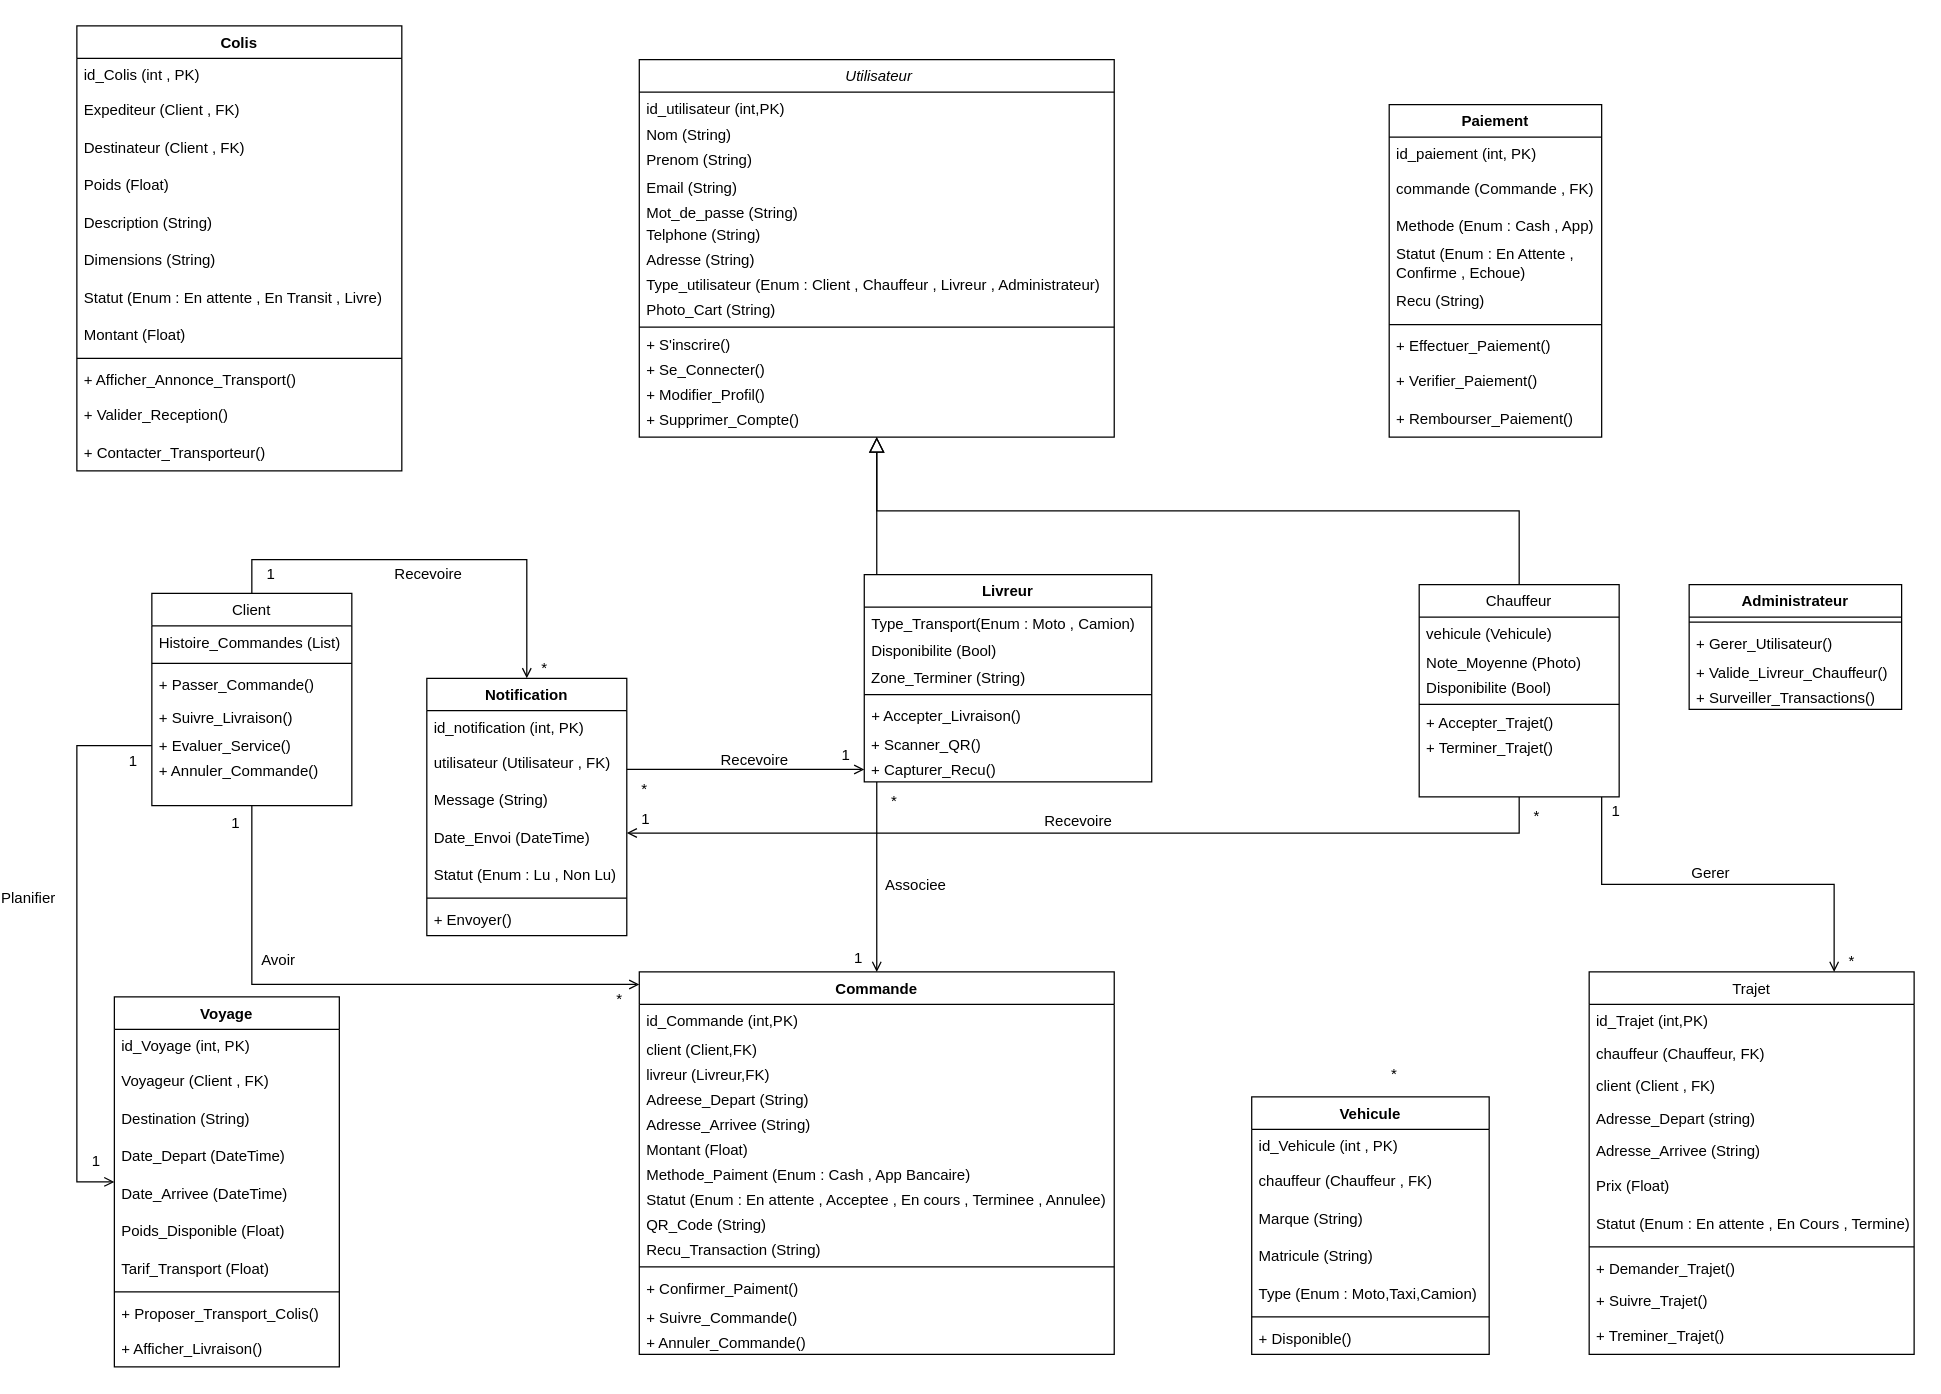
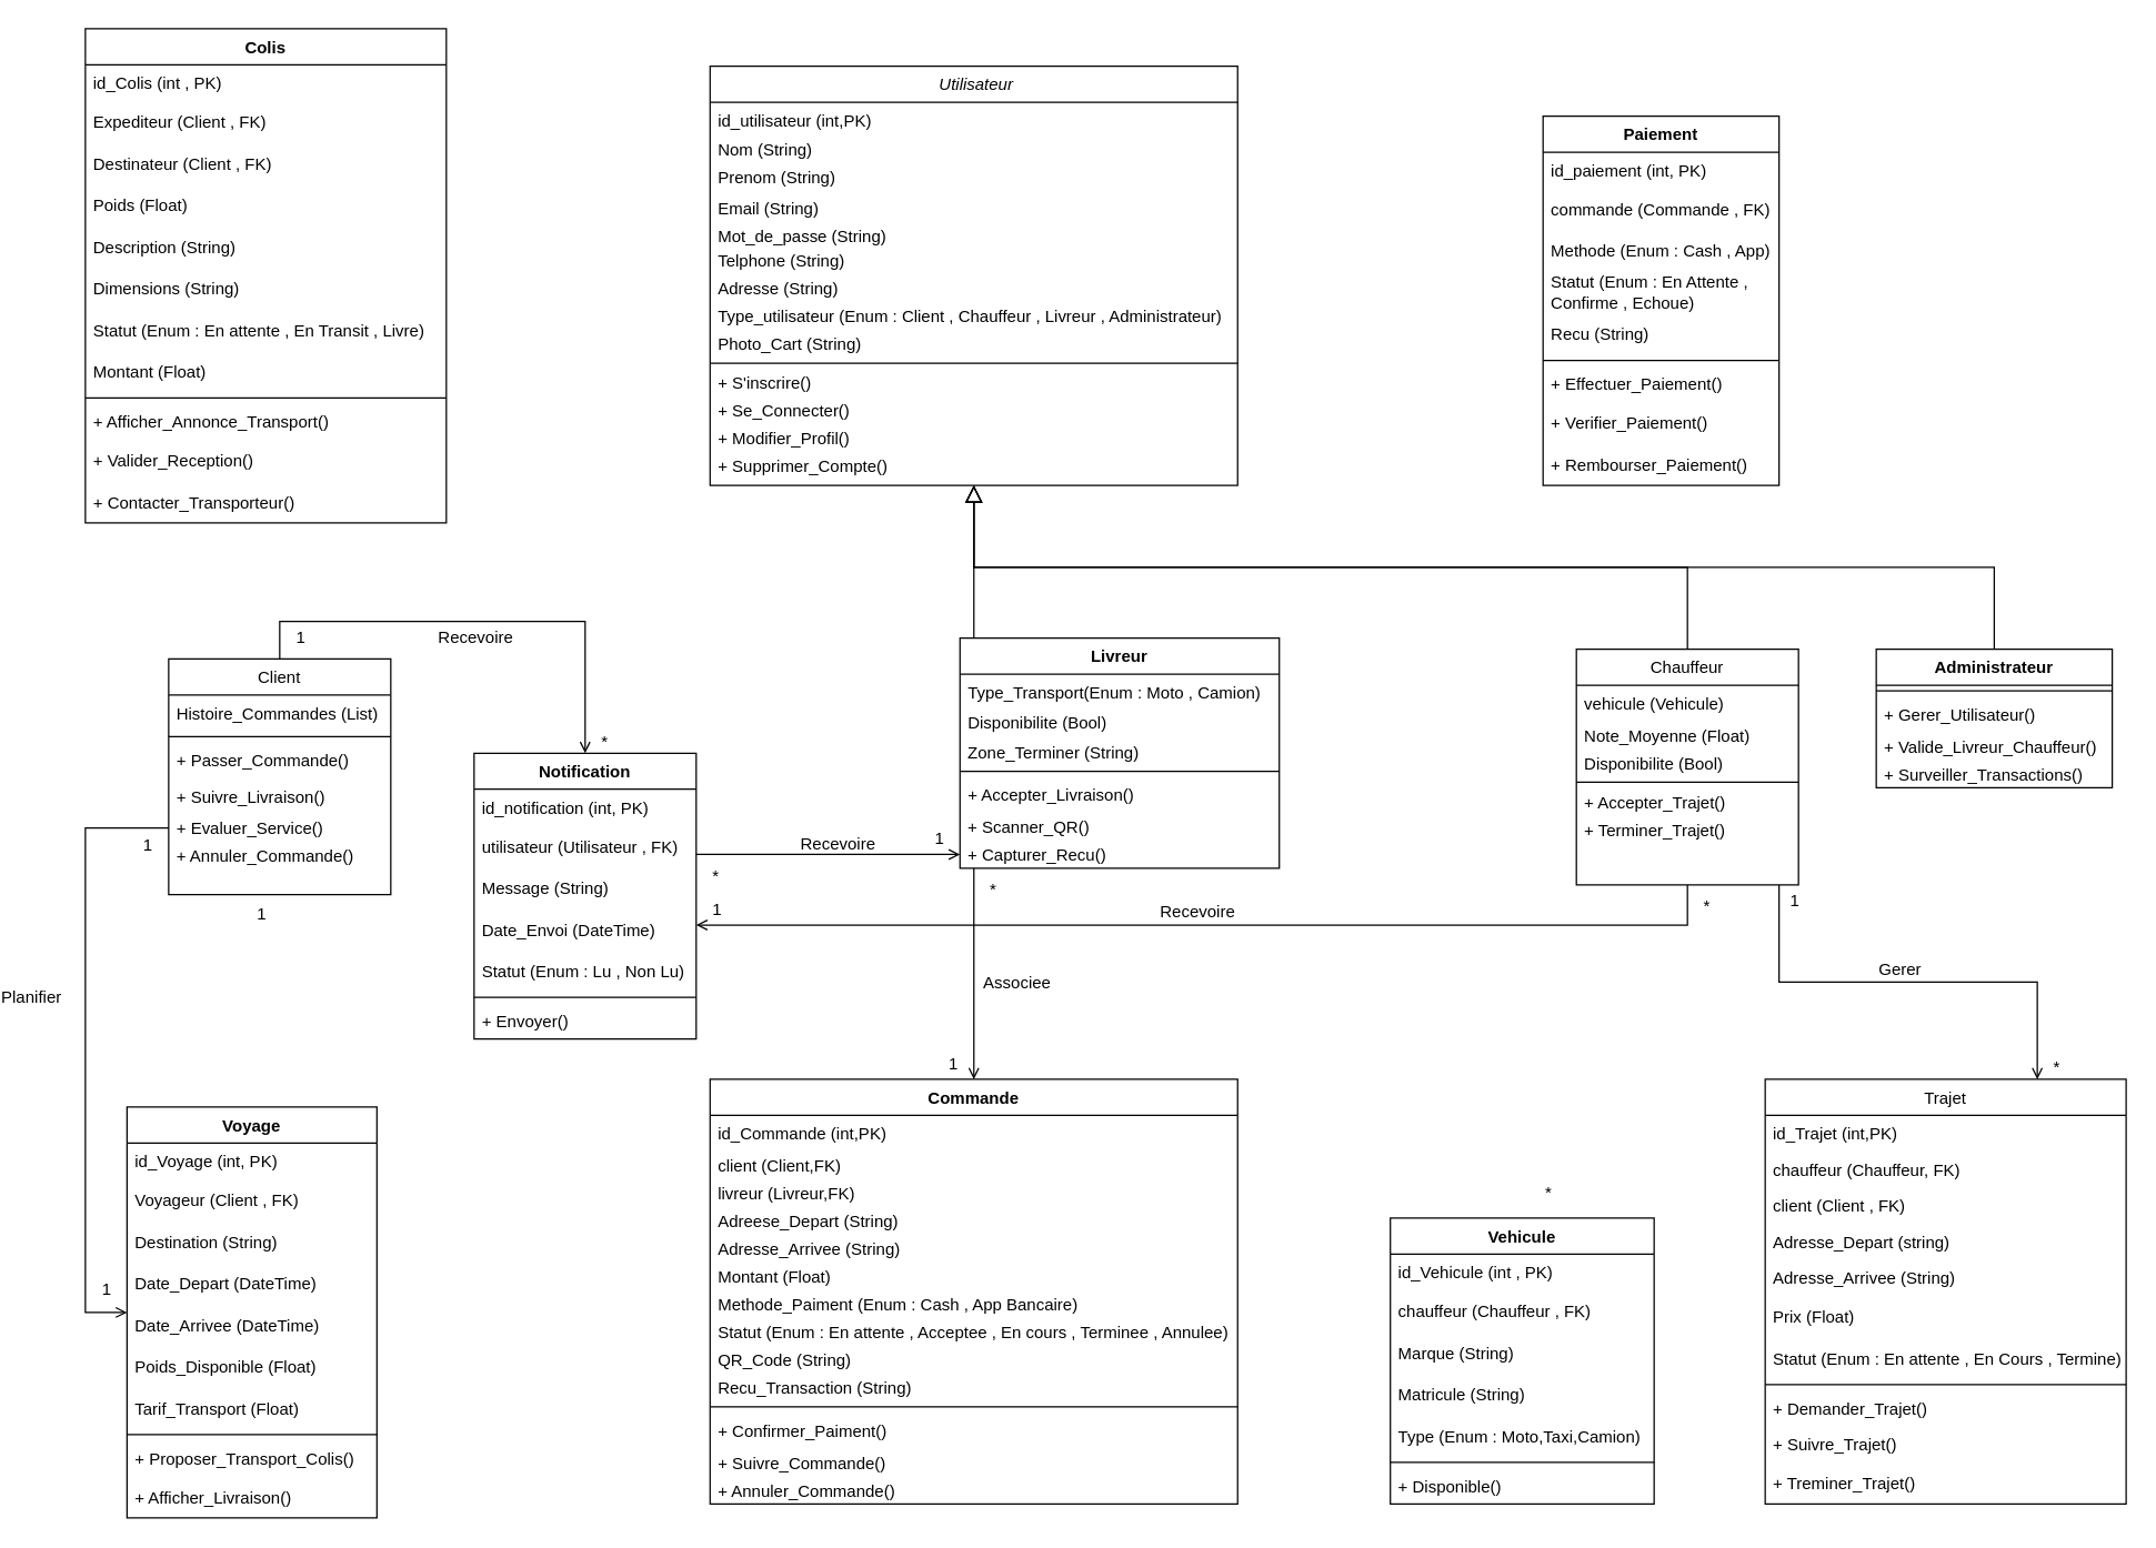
+ <mxCell id="58" value="" style="endArrow=block;endSize=10;endFill=0;shadow=0;strokeWidth=1;rounded=0;curved=0;edgeStyle=elbowEdgeStyle;elbow=vertical;" edge="1" parent="1" source="53" target="2"><mxGeometry width="160" relative="1" as="geometry"><mxPoint x="1374" y="435" as="sourcePoint" /><mxPoint x="1240" y="337" as="targetPoint" /></mxGeometry></mxCell>
- <mxCell id="26" value="Note_Moyenne (Photo)" style="text;strokeColor=none;align=left;fillColor=none;verticalAlign=middle;rounded=0;spacingLeft=4;" vertex="1" parent="24"><mxGeometry y="52" width="160" height="20" as="geometry" /></mxCell>
+ <mxCell id="26" value="Note_Moyenne (Float)" style="text;strokeColor=none;align=left;fillColor=none;verticalAlign=middle;rounded=0;spacingLeft=4;" vertex="1" parent="24"><mxGeometry y="52" width="160" height="20" as="geometry" /></mxCell>
- <mxCell id="74" value="" style="endArrow=open;shadow=0;strokeWidth=1;rounded=0;curved=0;endFill=1;edgeStyle=elbowEdgeStyle;elbow=vertical;" edge="1" parent="1" source="17" target="59"><mxGeometry x="0.5" y="41" relative="1" as="geometry"><mxPoint x="930" y="717" as="sourcePoint" /><mxPoint x="1050" y="687" as="targetPoint" /><mxPoint x="-40" y="32" as="offset" /><Array as="points"><mxPoint x="250" y="787" /></Array></mxGeometry></mxCell>
- <mxCell id="75" value="*" style="resizable=0;align=left;verticalAlign=bottom;labelBackgroundColor=none;fontSize=12;" connectable="0" vertex="1" parent="74"><mxGeometry x="-1" relative="1" as="geometry"><mxPoint x="290" y="163" as="offset" /></mxGeometry></mxCell>
- <mxCell id="76" value="Avoir" style="text;html=1;resizable=0;points=[];;align=center;verticalAlign=middle;labelBackgroundColor=none;rounded=0;shadow=0;strokeWidth=1;fontSize=12;" vertex="1" connectable="0" parent="74"><mxGeometry x="0.5" y="49" relative="1" as="geometry"><mxPoint x="-177" y="29" as="offset" /></mxGeometry></mxCell>
